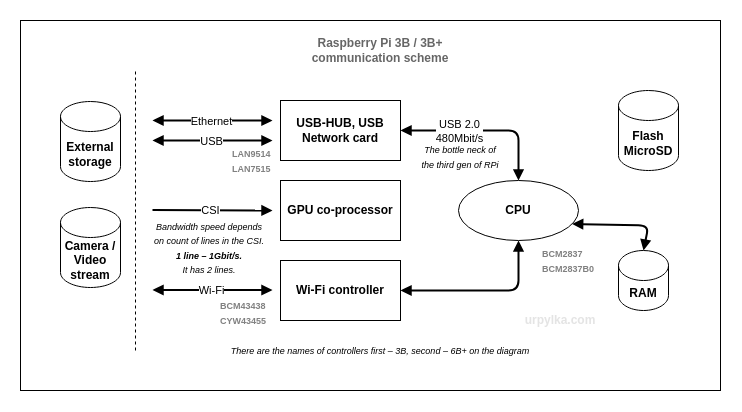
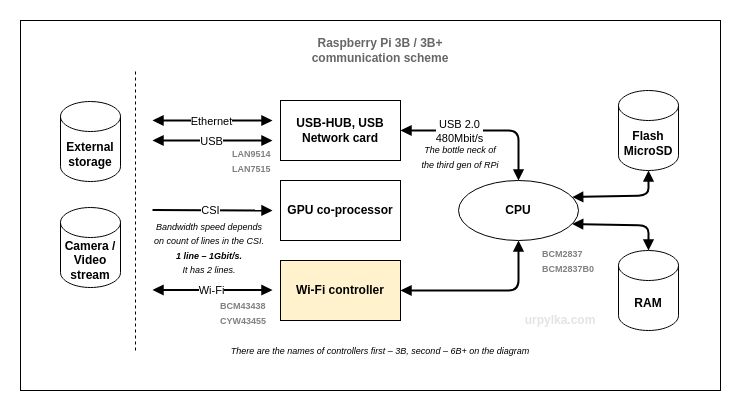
+ <mxCell id="16" value="" style="endArrow=block;startArrow=block;html=1;strokeWidth=2;entryX=0.5;entryY=1;entryDx=0;entryDy=0;entryPerimeter=0;startFill=1;endFill=1;exitX=1;exitY=0.25;exitDx=0;exitDy=0;" parent="1" source="3" target="5" edge="1"><mxGeometry width="50" height="50" relative="1" as="geometry"><mxPoint x="518" y="100" as="sourcePoint" /><mxPoint x="488" y="110" as="targetPoint" /><Array as="points"><mxPoint x="648" y="195" /></Array></mxGeometry></mxCell>
- <mxCell id="6" value="&lt;b&gt;RAM&lt;/b&gt;" style="shape=cylinder3;whiteSpace=wrap;html=1;boundedLbl=1;backgroundOutline=1;size=15;" parent="1" vertex="1"><mxGeometry x="618" y="250" width="50" height="60" as="geometry" /></mxCell>
+ <mxCell id="6" value="&lt;b&gt;RAM&lt;/b&gt;" style="shape=cylinder3;whiteSpace=wrap;html=1;boundedLbl=1;backgroundOutline=1;size=15;" parent="1" vertex="1"><mxGeometry x="618" y="250" width="60" height="80" as="geometry" /></mxCell>
- <mxCell id="25" value="&lt;b&gt;Wi-Fi controller&lt;/b&gt;" style="rounded=0;whiteSpace=wrap;html=1;" parent="1" vertex="1"><mxGeometry x="280" y="260" width="120" height="60" as="geometry" /></mxCell>
+ <mxCell id="25" value="&lt;b&gt;Wi-Fi controller&lt;/b&gt;" style="rounded=0;whiteSpace=wrap;html=1;fillColor=#fff2cc;" parent="1" vertex="1"><mxGeometry x="280" y="260" width="120" height="60" as="geometry" /></mxCell>
